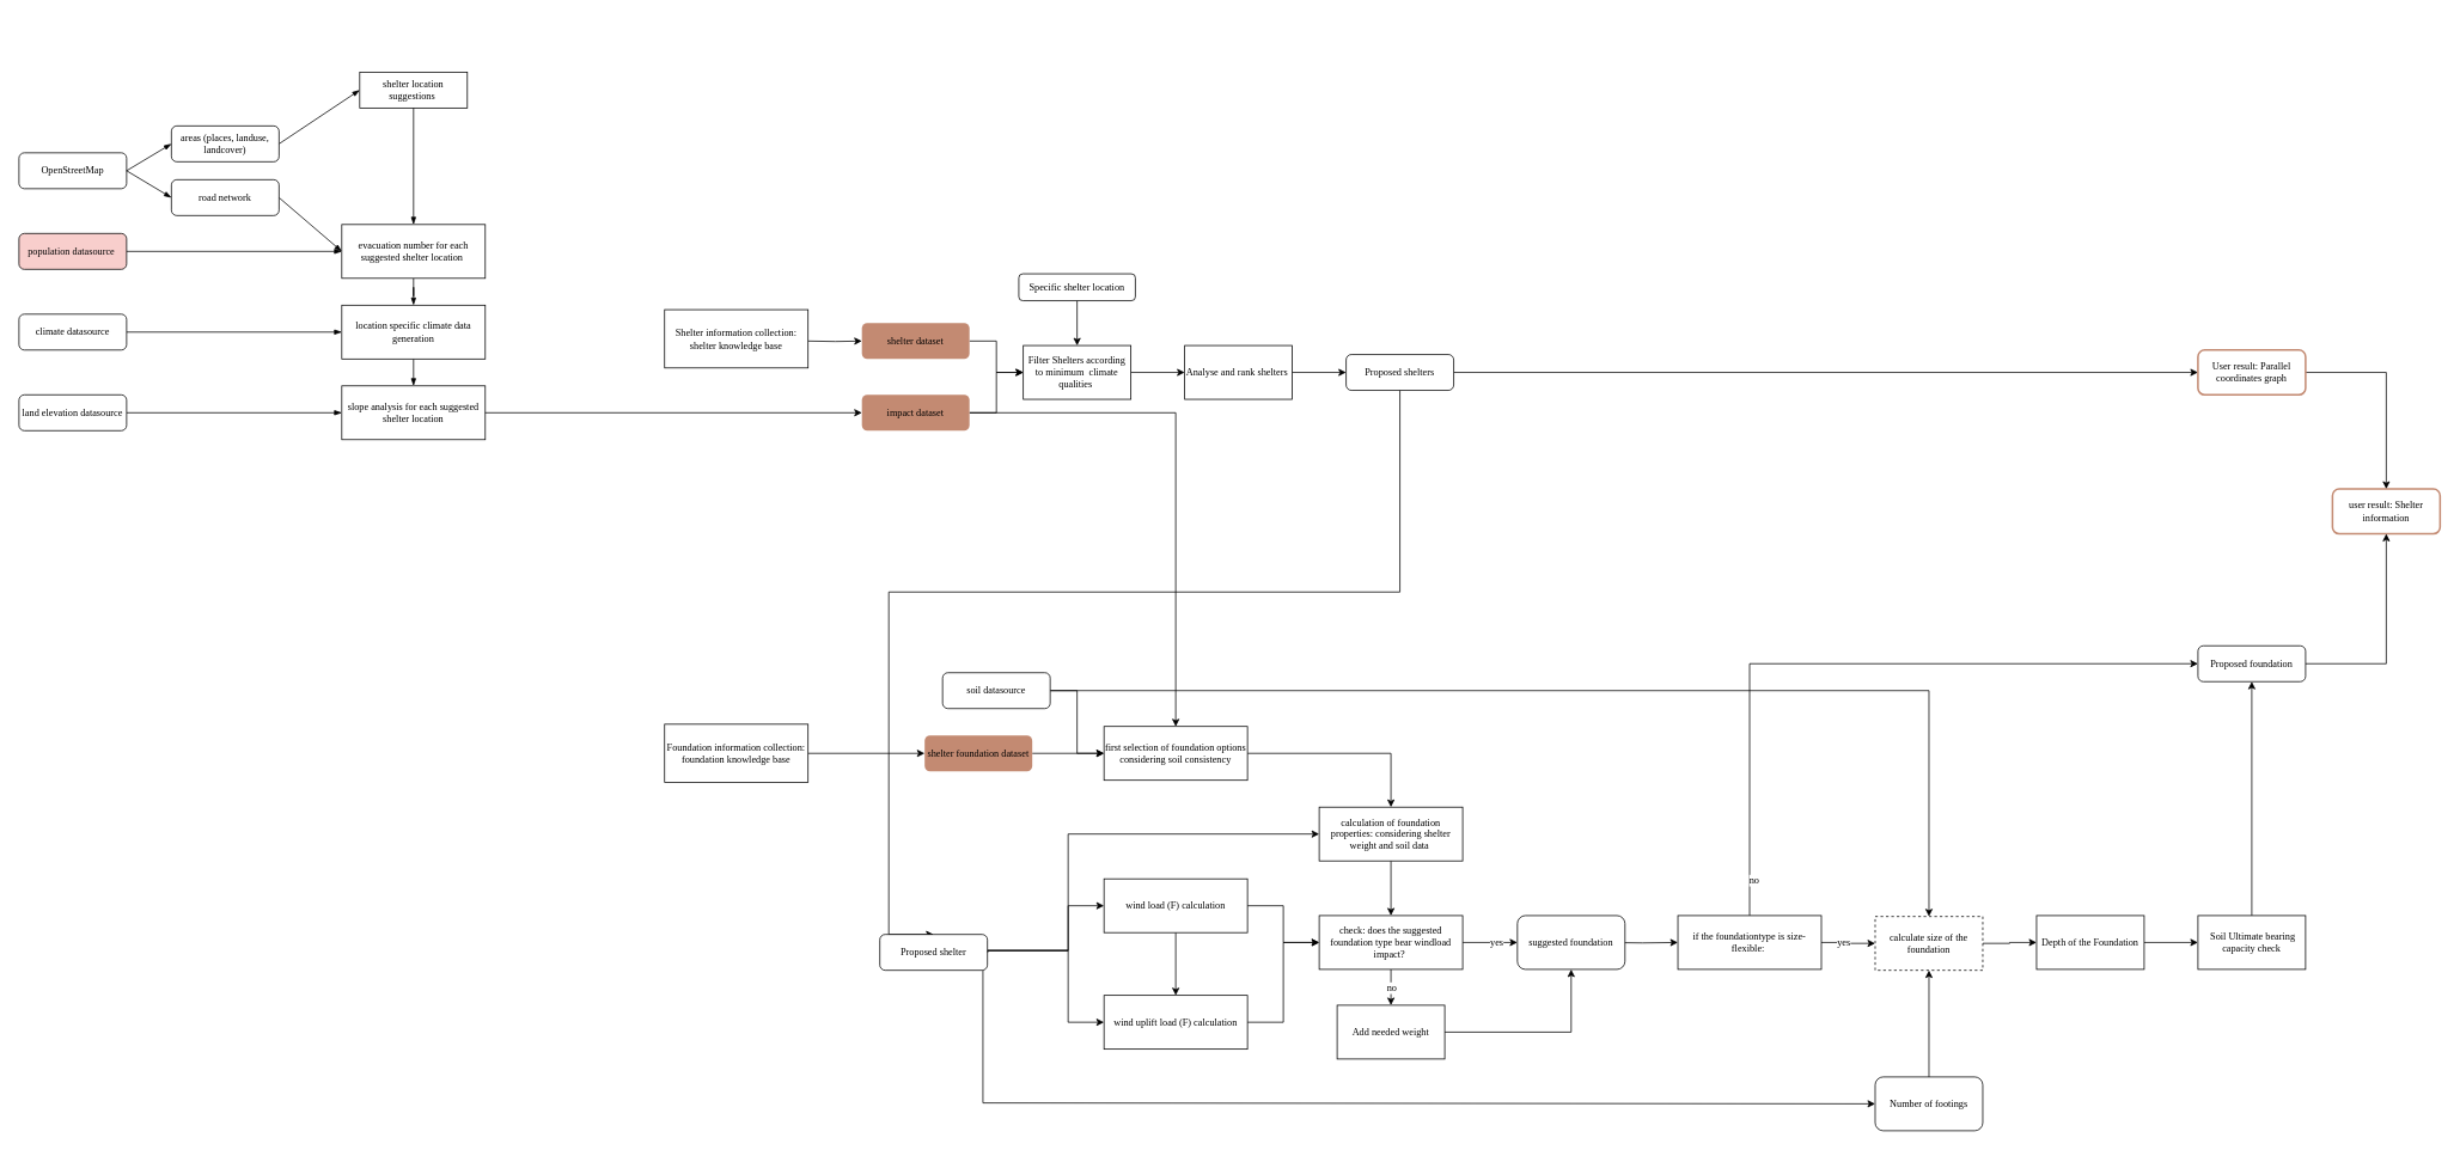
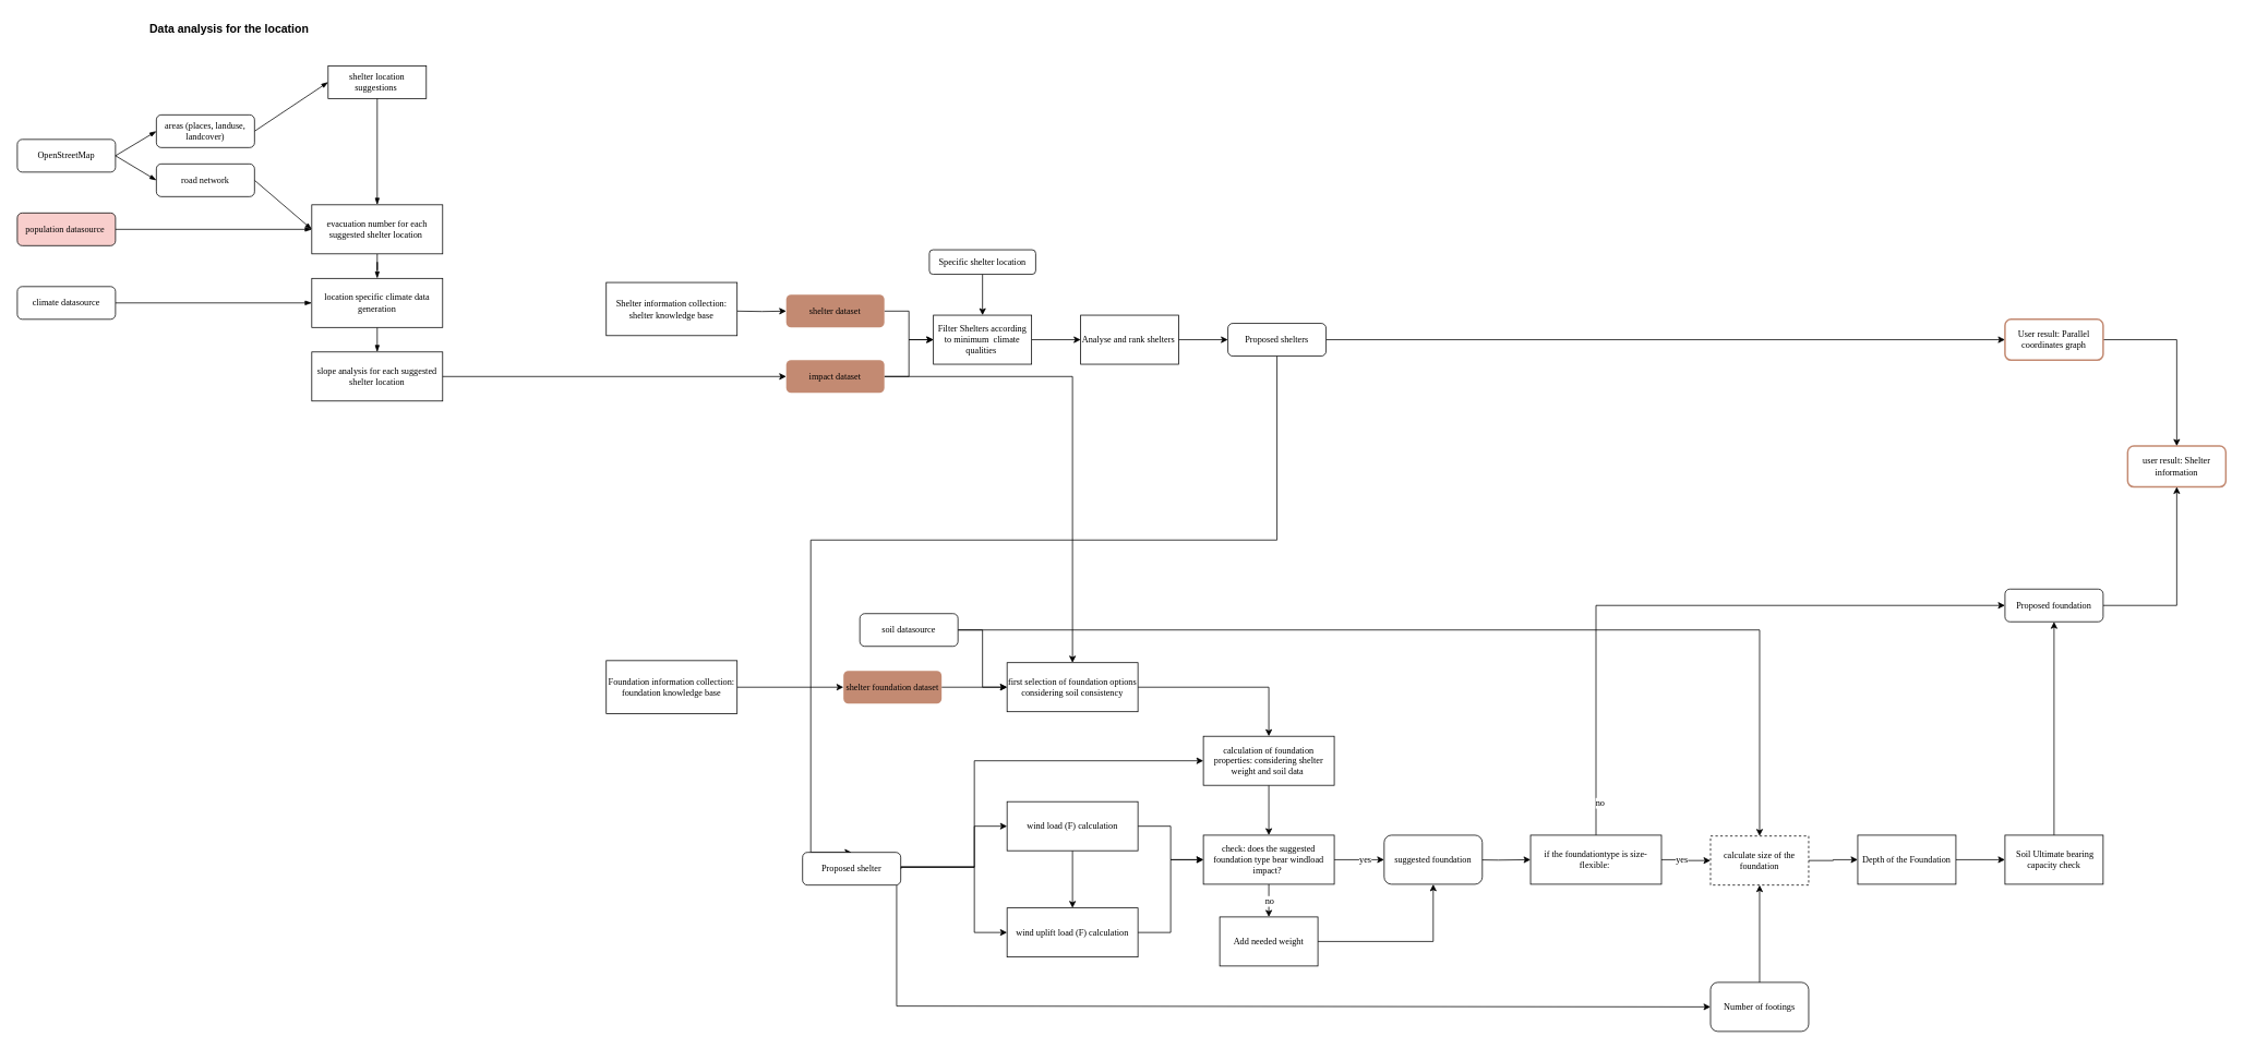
+ <mxCell id="62" value="&lt;span style=&quot;color: rgb(0, 0, 0); font-family: Helvetica; font-style: normal; font-variant-ligatures: normal; font-variant-caps: normal; letter-spacing: normal; orphans: 2; text-align: center; text-indent: 0px; text-transform: none; widows: 2; word-spacing: 0px; -webkit-text-stroke-width: 0px; background-color: rgb(251, 251, 251); text-decoration-thickness: initial; text-decoration-style: initial; text-decoration-color: initial; float: none; display: inline !important;&quot;&gt;&lt;b style=&quot;&quot;&gt;&lt;font style=&quot;font-size: 14px;&quot;&gt;Data analysis for the location&lt;/font&gt;&lt;/b&gt;&lt;/span&gt;" style="text;whiteSpace=wrap;html=1;" vertex="1" parent="1"><mxGeometry x="180" y="20" width="220" height="40" as="geometry" /></mxCell>
- <mxCell id="5" value="land elevation datasource" style="rounded=1;whiteSpace=wrap;html=1;fontSize=11;glass=0;strokeWidth=1;shadow=0;fontFamily=Verdana;" vertex="1" parent="1"><mxGeometry x="20" y="440" width="120" height="40" as="geometry" /></mxCell>
- <mxCell id="4" style="rounded=0;orthogonalLoop=1;jettySize=auto;html=1;exitX=1;exitY=0.5;exitDx=0;exitDy=0;entryX=0;entryY=0.5;entryDx=0;entryDy=0;endArrow=blockThin;endFill=1;fontFamily=Verdana;fontSize=11;" edge="1" parent="1" source="5" target="27"><mxGeometry relative="1" as="geometry" /></mxCell>
